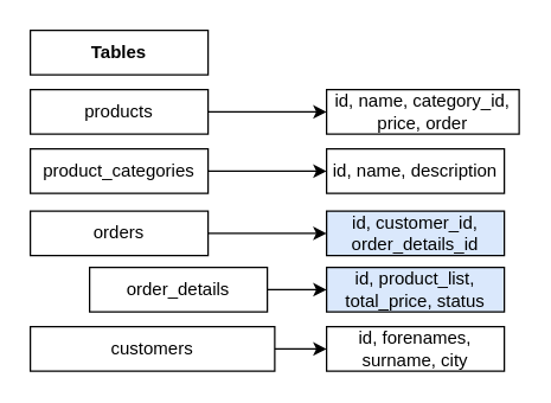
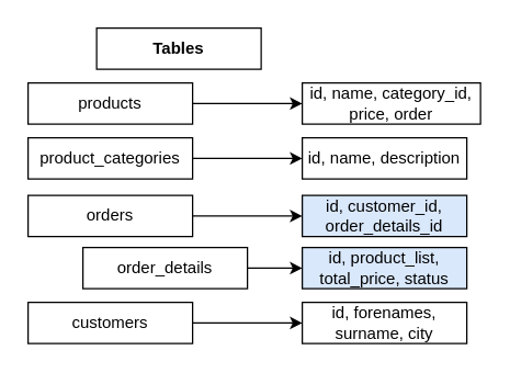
- <mxCell id="2" value="&lt;b&gt;Tables&lt;/b&gt;" style="rounded=0;whiteSpace=wrap;html=1;" vertex="1" parent="1"><mxGeometry x="20" y="20" width="120" height="30" as="geometry" /></mxCell>
+ <mxCell id="2" value="&lt;b&gt;Tables&lt;/b&gt;" style="rounded=0;whiteSpace=wrap;html=1;" vertex="1" parent="1"><mxGeometry x="70" y="20" width="120" height="30" as="geometry" /></mxCell>
- <mxCell id="12" value="customers" style="rounded=0;whiteSpace=wrap;html=1;" vertex="1" parent="1"><mxGeometry x="20" y="220" width="165" height="30" as="geometry" /></mxCell>
+ <mxCell id="12" value="customers" style="rounded=0;whiteSpace=wrap;html=1;" vertex="1" parent="1"><mxGeometry x="20" y="220" width="120" height="30" as="geometry" /></mxCell>
